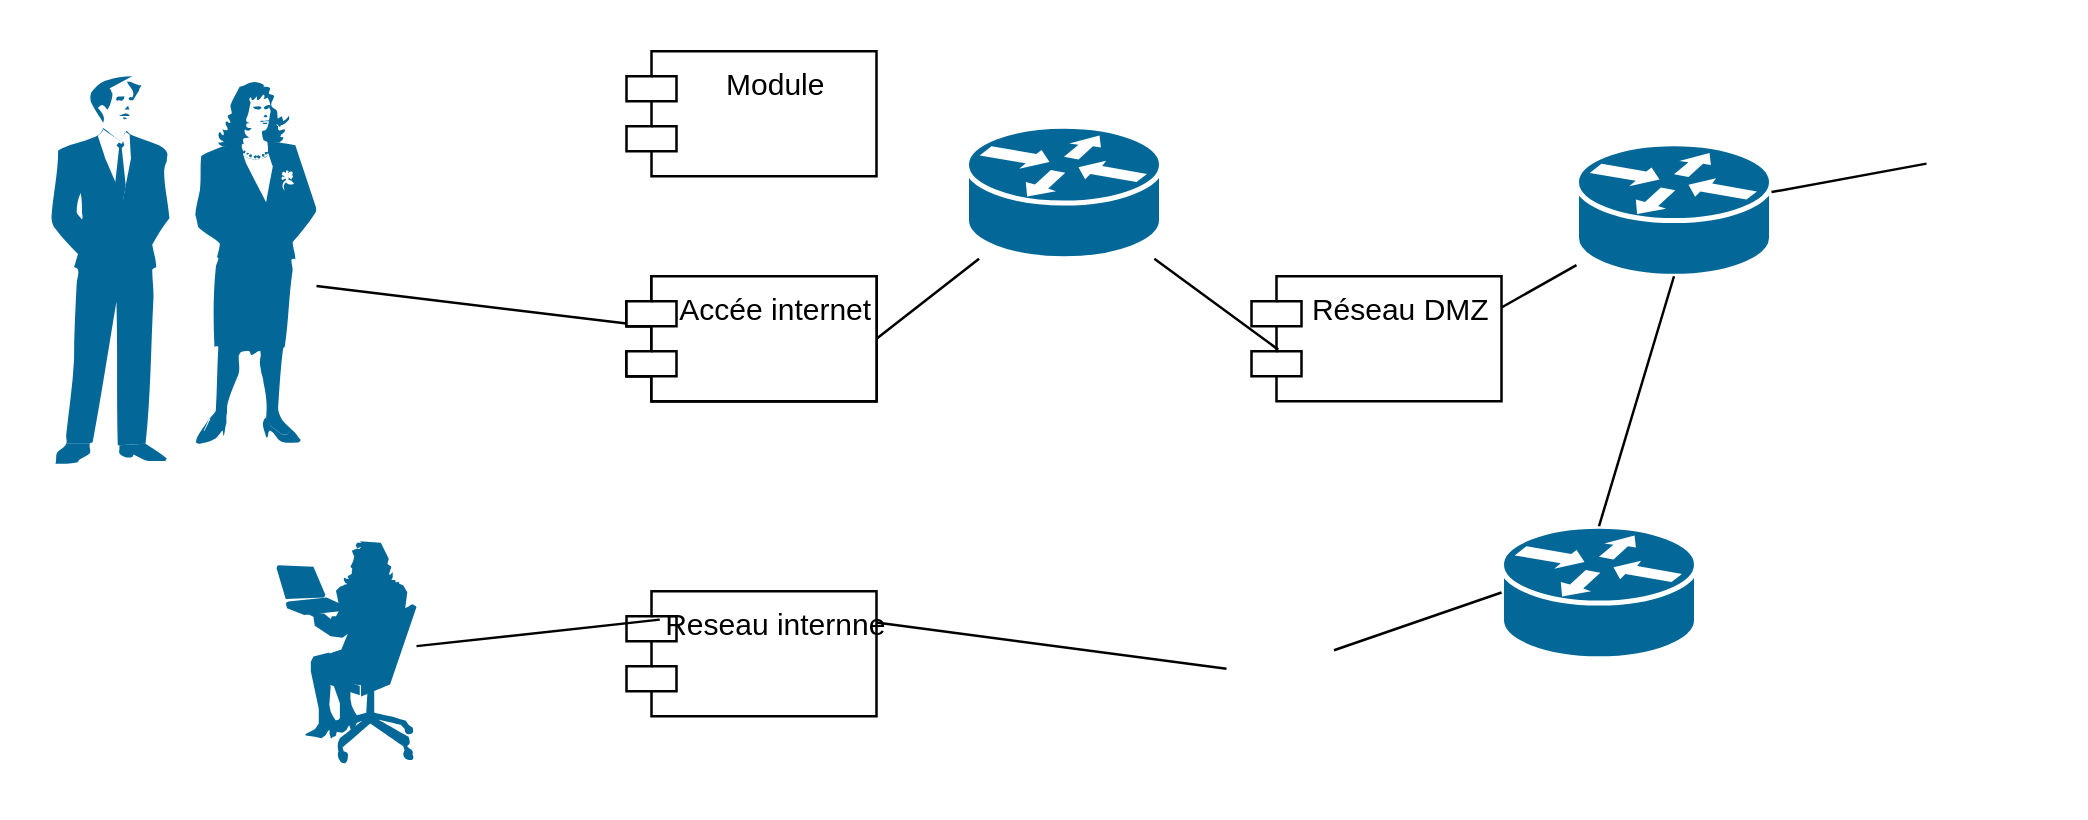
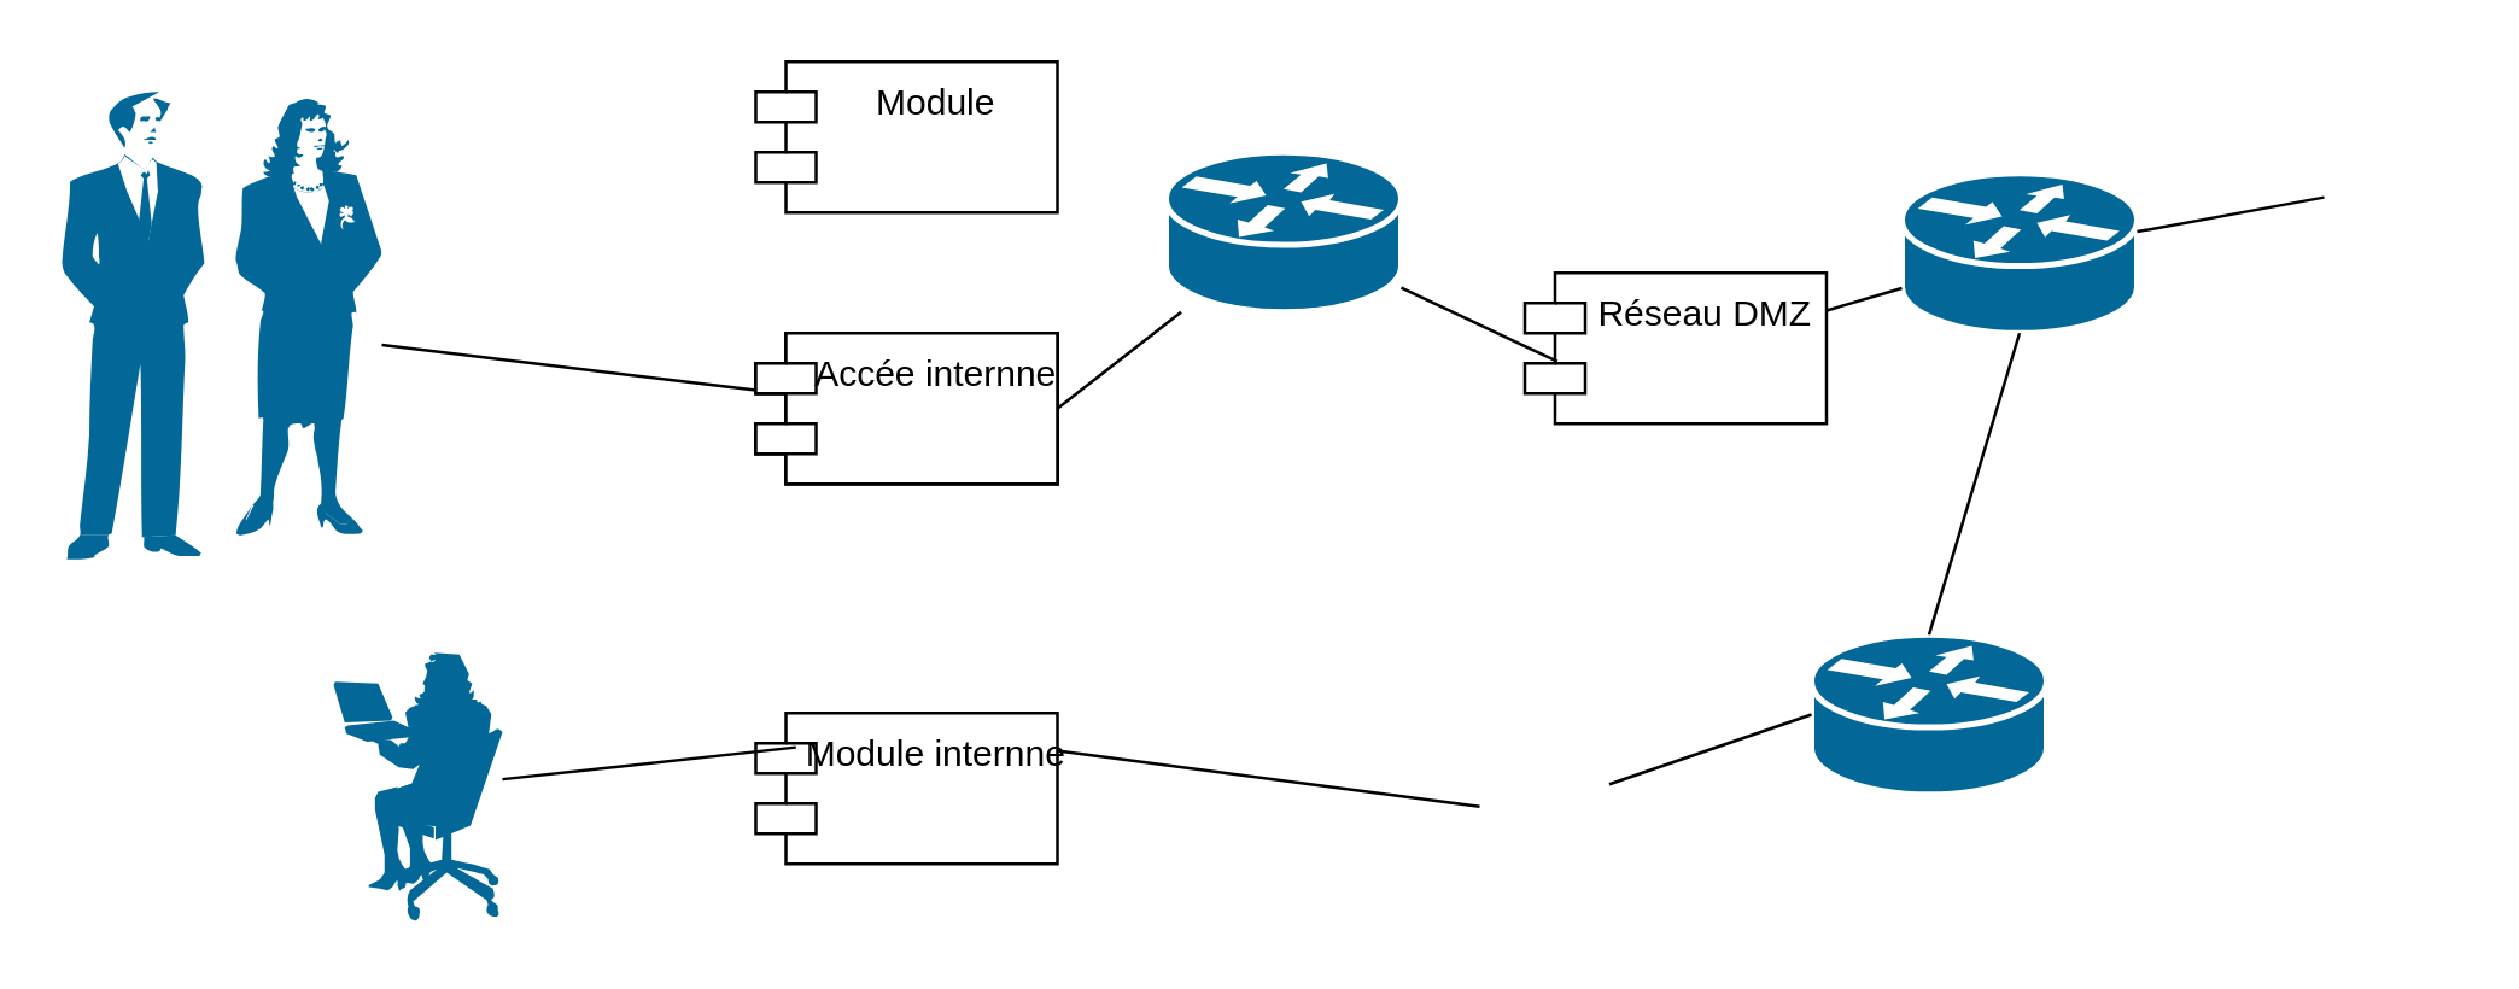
- <mxCell id="8" value="Accée internet" style="shape=module;align=left;spacingLeft=20;align=center;verticalAlign=top;fillColor=default;" vertex="1" parent="1"><mxGeometry x="250" y="110" width="100" height="50" as="geometry" /></mxCell>
+ <mxCell id="8" value="Accée internne" style="shape=module;align=left;spacingLeft=20;align=center;verticalAlign=top;fillColor=default;" vertex="1" parent="1"><mxGeometry x="250" y="110" width="100" height="50" as="geometry" /></mxCell>
- <mxCell id="18" value="Réseau DMZ" style="shape=module;align=left;spacingLeft=20;align=center;verticalAlign=top;fillColor=default;" vertex="1" parent="1"><mxGeometry x="500" y="110" width="100" height="50" as="geometry" /></mxCell>
+ <mxCell id="18" value="Réseau DMZ" style="shape=module;align=left;spacingLeft=20;align=center;verticalAlign=top;fillColor=default;" vertex="1" parent="1"><mxGeometry x="505" y="90" width="100" height="50" as="geometry" /></mxCell>
- <mxCell id="9" value="Reseau internne" style="shape=module;align=left;spacingLeft=20;align=center;verticalAlign=top;fillColor=default;" vertex="1" parent="1"><mxGeometry x="250" y="236" width="100" height="50" as="geometry" /></mxCell>
+ <mxCell id="9" value="Module internne" style="shape=module;align=left;spacingLeft=20;align=center;verticalAlign=top;fillColor=default;" vertex="1" parent="1"><mxGeometry x="250" y="236" width="100" height="50" as="geometry" /></mxCell>
